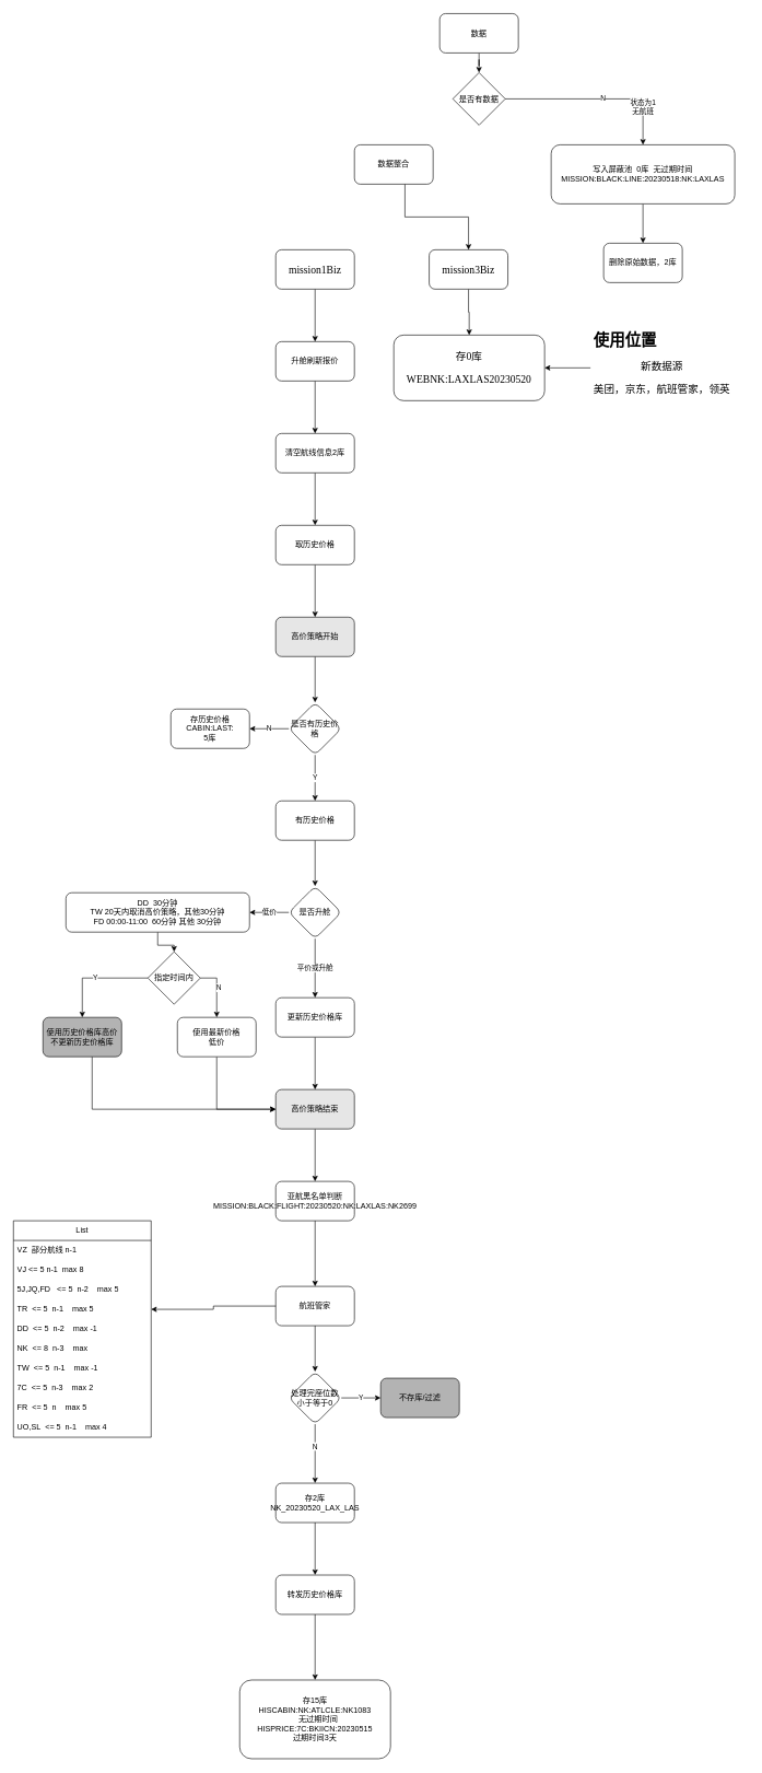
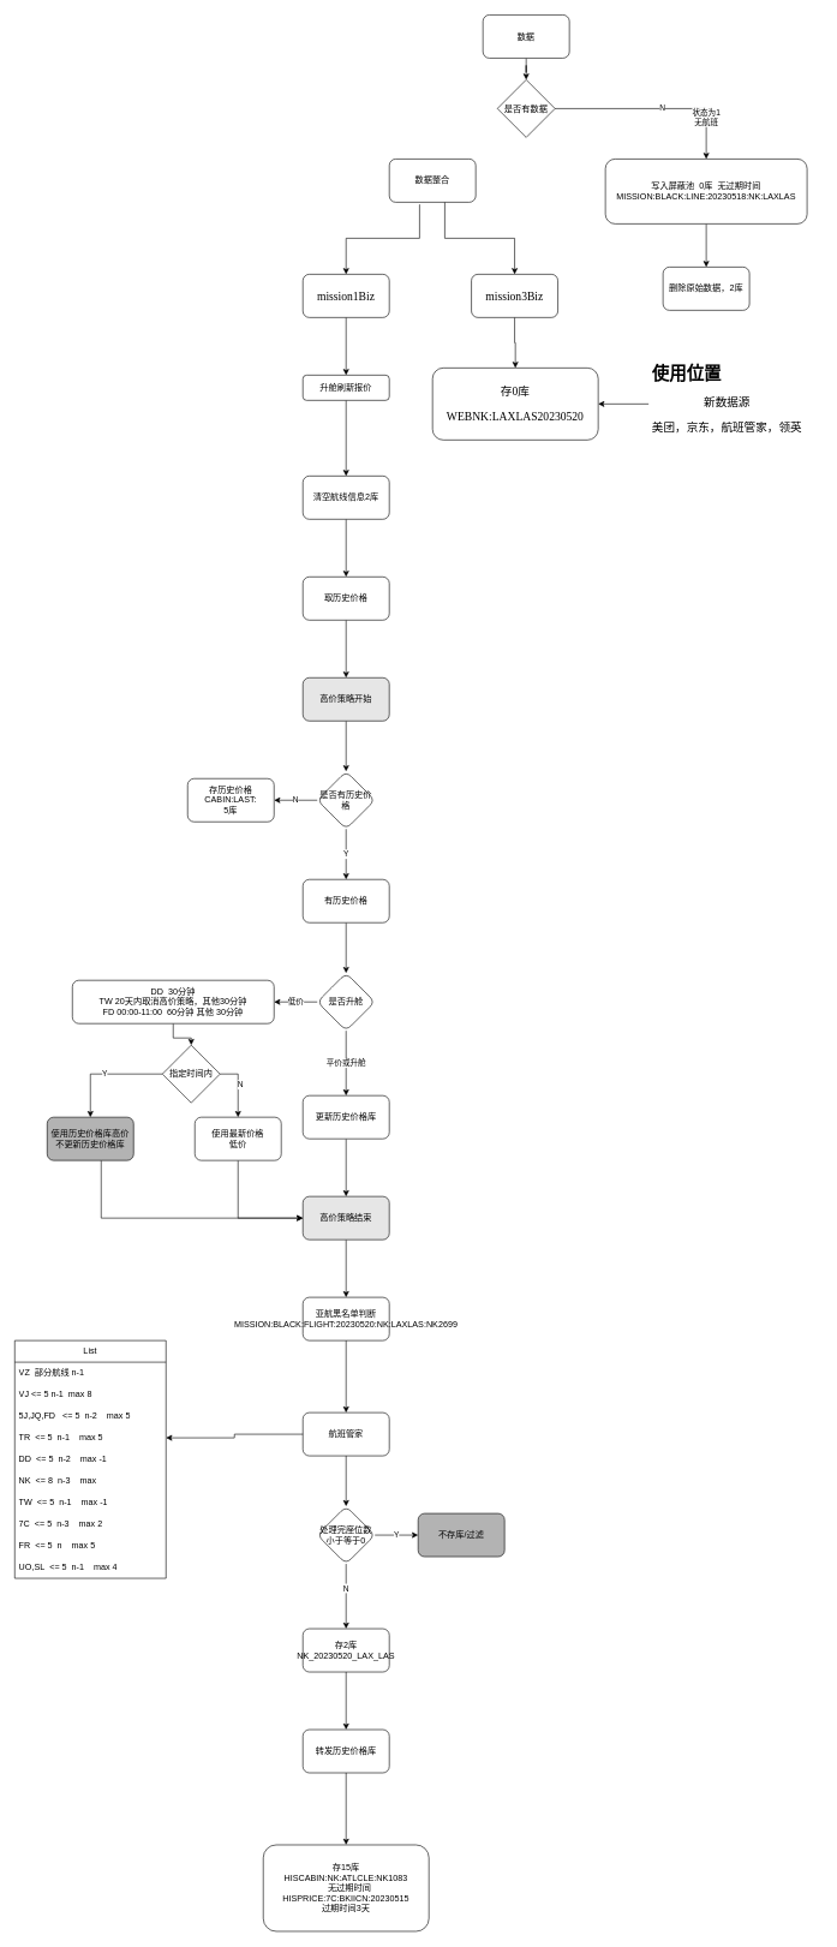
+ <mxCell id="8" style="edgeStyle=orthogonalEdgeStyle;rounded=0;orthogonalLoop=1;jettySize=auto;html=1;exitX=0.35;exitY=1.05;exitDx=0;exitDy=0;entryX=0.5;entryY=0;entryDx=0;entryDy=0;exitPerimeter=0;" edge="1" parent="1" source="10" target="14"><mxGeometry relative="1" as="geometry" /></mxCell>
- <mxCell id="16" value="升舱刷新报价" style="whiteSpace=wrap;html=1;rounded=1;" vertex="1" parent="1"><mxGeometry x="420" y="520" width="120" height="60" as="geometry" /></mxCell>
+ <mxCell id="16" value="升舱刷新报价" style="whiteSpace=wrap;html=1;rounded=1;" vertex="1" parent="1"><mxGeometry x="420" y="520" width="120" height="35" as="geometry" /></mxCell>
